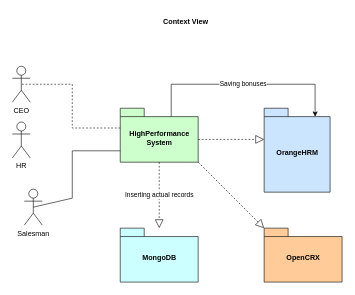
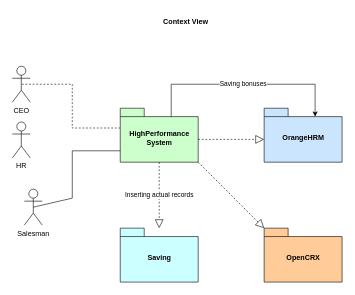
- <mxCell id="3" value="OrangeHRM" style="shape=folder;fontStyle=1;spacingTop=10;tabWidth=40;tabHeight=14;tabPosition=left;html=1;fillColor=#CCE5FF;strokeColor=#000000;" parent="1" vertex="1"><mxGeometry x="440" y="180" width="110" height="140" as="geometry" /></mxCell>
+ <mxCell id="3" value="OrangeHRM" style="shape=folder;fontStyle=1;spacingTop=10;tabWidth=40;tabHeight=14;tabPosition=left;html=1;fillColor=#CCE5FF;strokeColor=#000000;" parent="1" vertex="1"><mxGeometry x="440" y="180" width="130" height="90" as="geometry" /></mxCell>
- <mxCell id="5" value="MongoDB" style="shape=folder;fontStyle=1;spacingTop=10;tabWidth=40;tabHeight=14;tabPosition=left;html=1;fillColor=#CCFFFF;" parent="1" vertex="1"><mxGeometry x="200" y="380" width="130" height="90" as="geometry" /></mxCell>
+ <mxCell id="5" value="Saving" style="shape=folder;fontStyle=1;spacingTop=10;tabWidth=40;tabHeight=14;tabPosition=left;html=1;fillColor=#CCFFFF;" parent="1" vertex="1"><mxGeometry x="200" y="380" width="130" height="90" as="geometry" /></mxCell>
